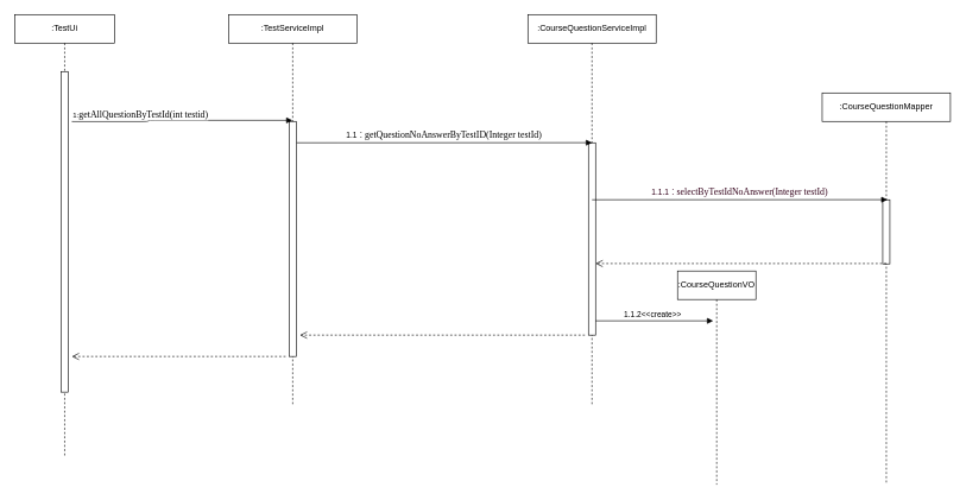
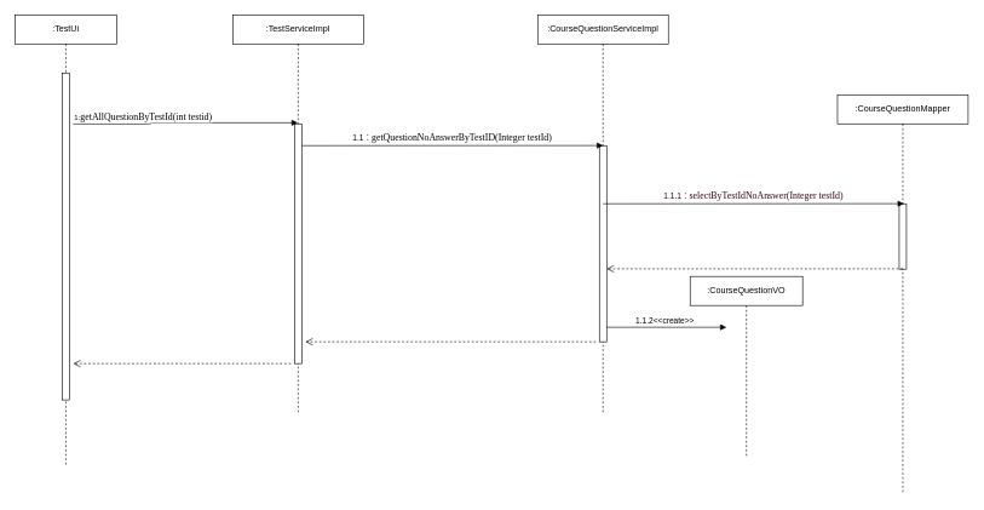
- <mxCell id="18" value=":CourseQuestionVO" style="shape=umlLifeline;perimeter=lifelinePerimeter;whiteSpace=wrap;html=1;container=1;collapsible=0;recursiveResize=0;outlineConnect=0;" parent="1" vertex="1"><mxGeometry x="950" y="380" width="110" height="300" as="geometry" /></mxCell>
+ <mxCell id="18" value=":CourseQuestionVO" style="shape=umlLifeline;perimeter=lifelinePerimeter;whiteSpace=wrap;html=1;container=1;collapsible=0;recursiveResize=0;outlineConnect=0;" parent="1" vertex="1"><mxGeometry x="950" y="380" width="155" height="250" as="geometry" /></mxCell>
